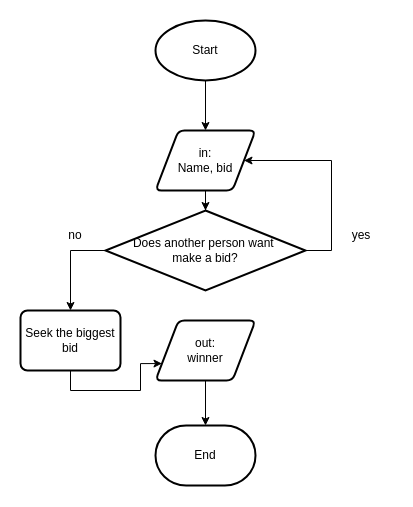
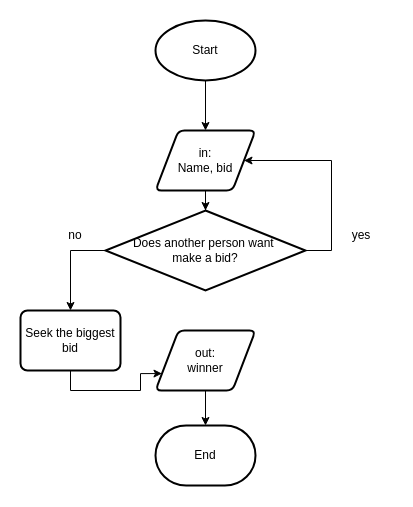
- <mxCell id="14" value="out:&lt;div&gt;winner&lt;/div&gt;" style="shape=parallelogram;html=1;strokeWidth=2;perimeter=parallelogramPerimeter;whiteSpace=wrap;rounded=1;arcSize=12;size=0.23;" vertex="1" parent="1"><mxGeometry x="155" y="320" width="100" height="60" as="geometry" /></mxCell>
+ <mxCell id="14" value="out:&lt;div&gt;winner&lt;/div&gt;" style="shape=parallelogram;html=1;strokeWidth=2;perimeter=parallelogramPerimeter;whiteSpace=wrap;rounded=1;arcSize=12;size=0.23;" vertex="1" parent="1"><mxGeometry x="155" y="330" width="100" height="60" as="geometry" /></mxCell>
